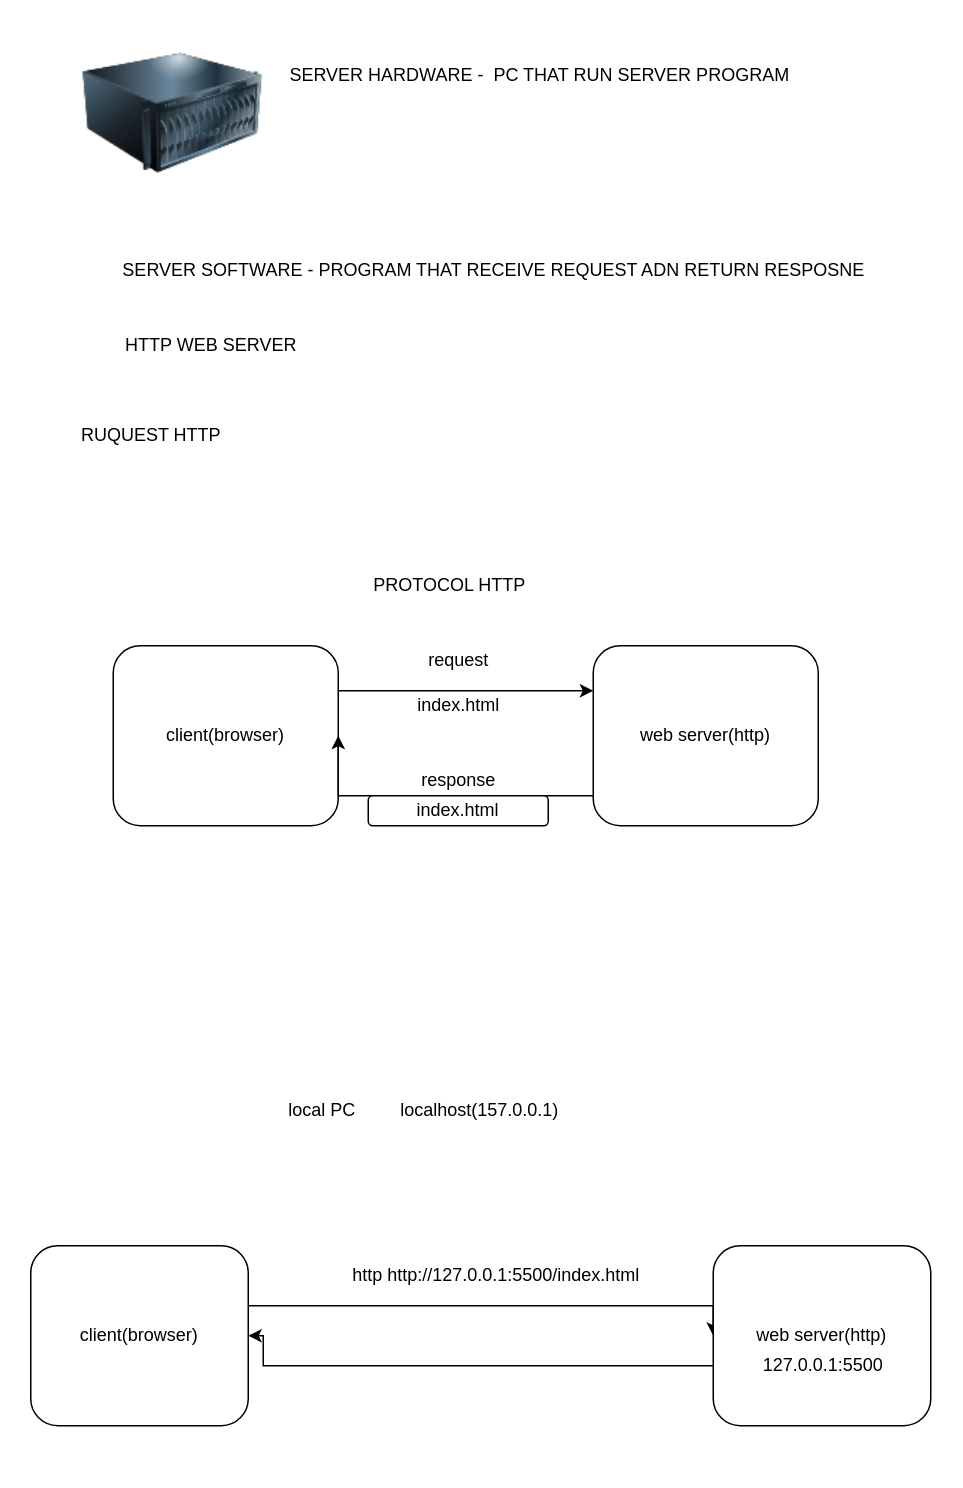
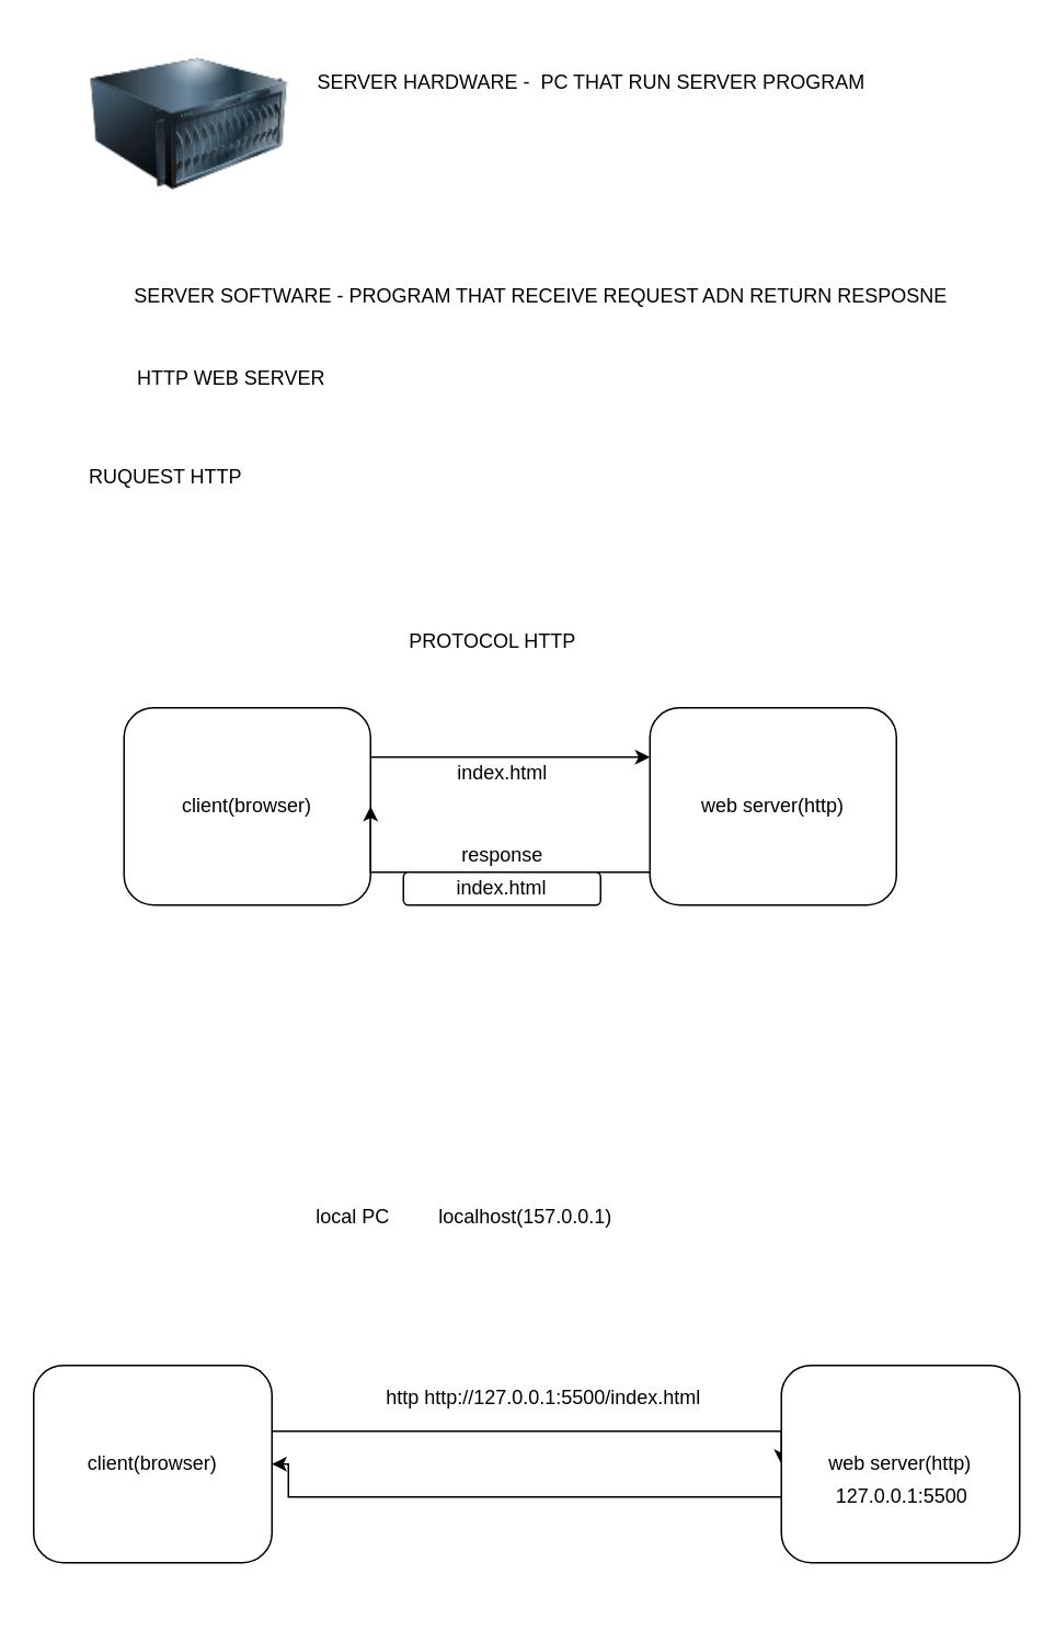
- <mxCell id="6" value="request" style="text;html=1;align=center;verticalAlign=middle;resizable=0;points=[];autosize=1;" vertex="1" parent="1"><mxGeometry x="275" y="430" width="60" height="20" as="geometry" /></mxCell>
